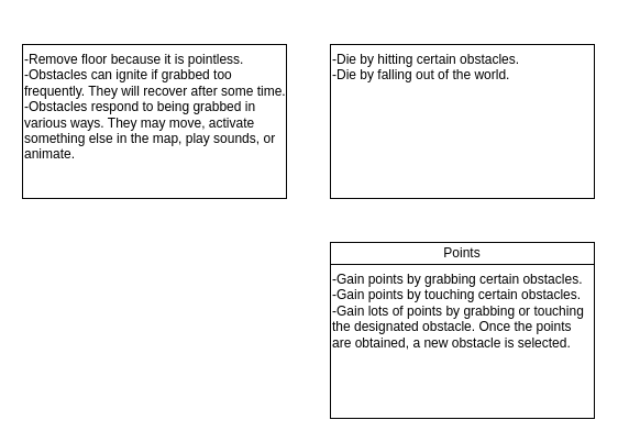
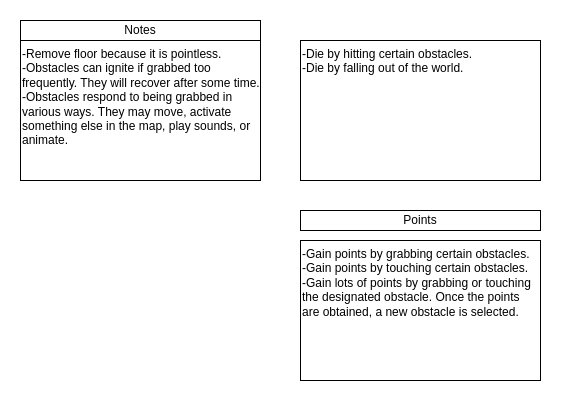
+ <mxCell id="2" value="Notes" style="rounded=0;whiteSpace=wrap;html=1;" parent="1" vertex="1"><mxGeometry x="20" y="20" width="240" height="20" as="geometry" /></mxCell>
- <mxCell id="5" value="Points" style="rounded=0;whiteSpace=wrap;html=1;" vertex="1" parent="1"><mxGeometry x="300" y="220" width="240" height="20" as="geometry" /></mxCell>
+ <mxCell id="5" value="Points" style="rounded=0;whiteSpace=wrap;html=1;" vertex="1" parent="1"><mxGeometry x="300" y="210" width="240" height="20" as="geometry" /></mxCell>
